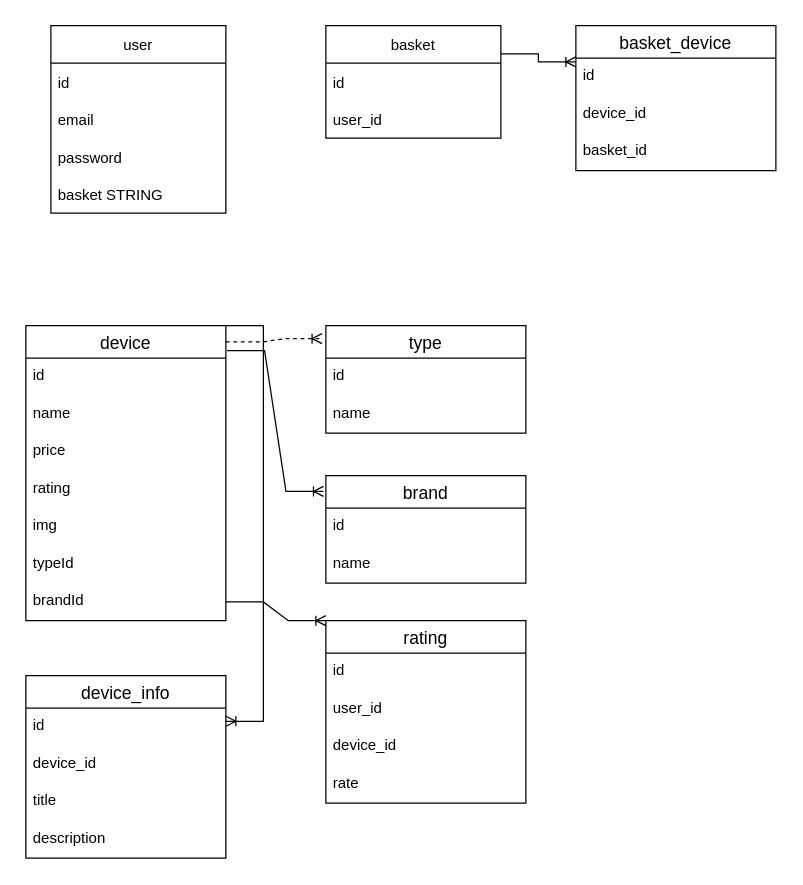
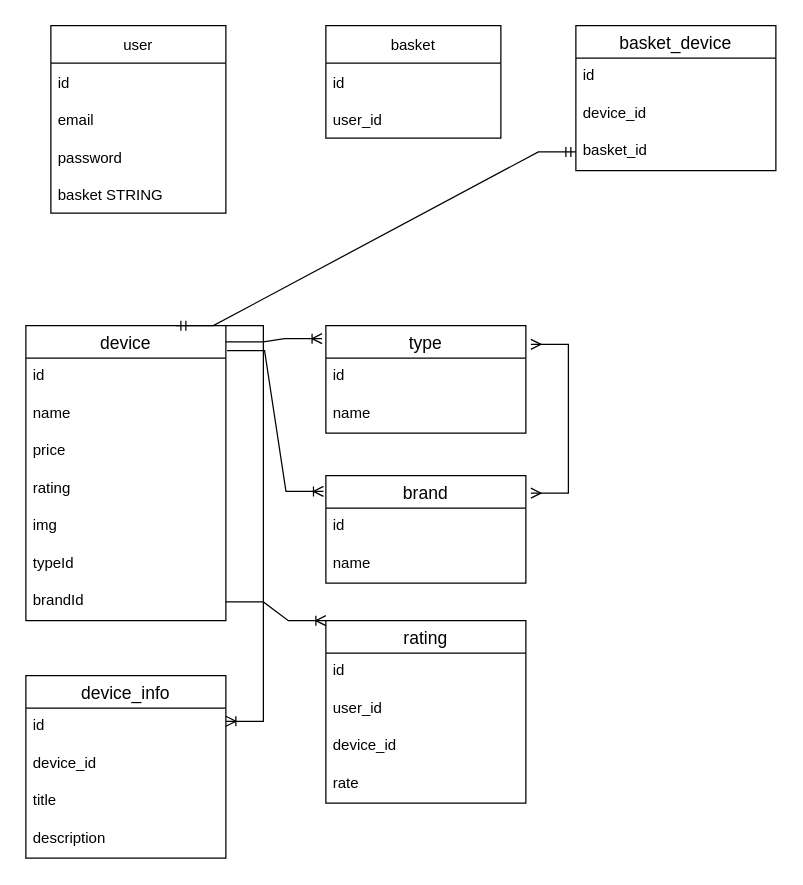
- <mxCell id="37" value="" style="edgeStyle=entityRelationEdgeStyle;fontSize=12;html=1;endArrow=ERoneToMany;rounded=0;exitX=1;exitY=0.25;exitDx=0;exitDy=0;entryX=0;entryY=0.25;entryDx=0;entryDy=0;" edge="1" parent="1" source="7" target="33"><mxGeometry width="100" height="100" relative="1" as="geometry"><mxPoint x="260" y="380" as="sourcePoint" /><mxPoint x="360" y="280" as="targetPoint" /></mxGeometry></mxCell>
+ <mxCell id="38" value="" style="edgeStyle=entityRelationEdgeStyle;fontSize=12;html=1;endArrow=ERmandOne;startArrow=ERmandOne;rounded=0;exitX=0.75;exitY=0;exitDx=0;exitDy=0;entryX=0;entryY=0.5;entryDx=0;entryDy=0;" edge="1" parent="1" source="10" target="36"><mxGeometry width="100" height="100" relative="1" as="geometry"><mxPoint x="260" y="380" as="sourcePoint" /><mxPoint x="360" y="280" as="targetPoint" /></mxGeometry></mxCell>
- <mxCell id="24" value="" style="edgeStyle=entityRelationEdgeStyle;fontSize=12;html=1;endArrow=ERoneToMany;rounded=0;exitX=1;exitY=0.055;exitDx=0;exitDy=0;exitPerimeter=0;entryX=-0.019;entryY=0.121;entryDx=0;entryDy=0;entryPerimeter=0;dashed=1;" edge="1" parent="1" source="10" target="18"><mxGeometry width="100" height="100" relative="1" as="geometry"><mxPoint x="260" y="380" as="sourcePoint" /><mxPoint x="360" y="280" as="targetPoint" /></mxGeometry></mxCell>
+ <mxCell id="24" value="" style="edgeStyle=entityRelationEdgeStyle;fontSize=12;html=1;endArrow=ERoneToMany;rounded=0;exitX=1;exitY=0.055;exitDx=0;exitDy=0;exitPerimeter=0;entryX=-0.019;entryY=0.121;entryDx=0;entryDy=0;entryPerimeter=0;" edge="1" parent="1" source="10" target="18"><mxGeometry width="100" height="100" relative="1" as="geometry"><mxPoint x="260" y="380" as="sourcePoint" /><mxPoint x="360" y="280" as="targetPoint" /></mxGeometry></mxCell>
+ <mxCell id="26" value="" style="edgeStyle=entityRelationEdgeStyle;fontSize=12;html=1;endArrow=ERmany;startArrow=ERmany;rounded=0;exitX=1.025;exitY=0.174;exitDx=0;exitDy=0;exitPerimeter=0;entryX=1.025;entryY=0.163;entryDx=0;entryDy=0;entryPerimeter=0;" edge="1" parent="1" source="18" target="21"><mxGeometry width="100" height="100" relative="1" as="geometry"><mxPoint x="260" y="380" as="sourcePoint" /><mxPoint x="360" y="280" as="targetPoint" /></mxGeometry></mxCell>
